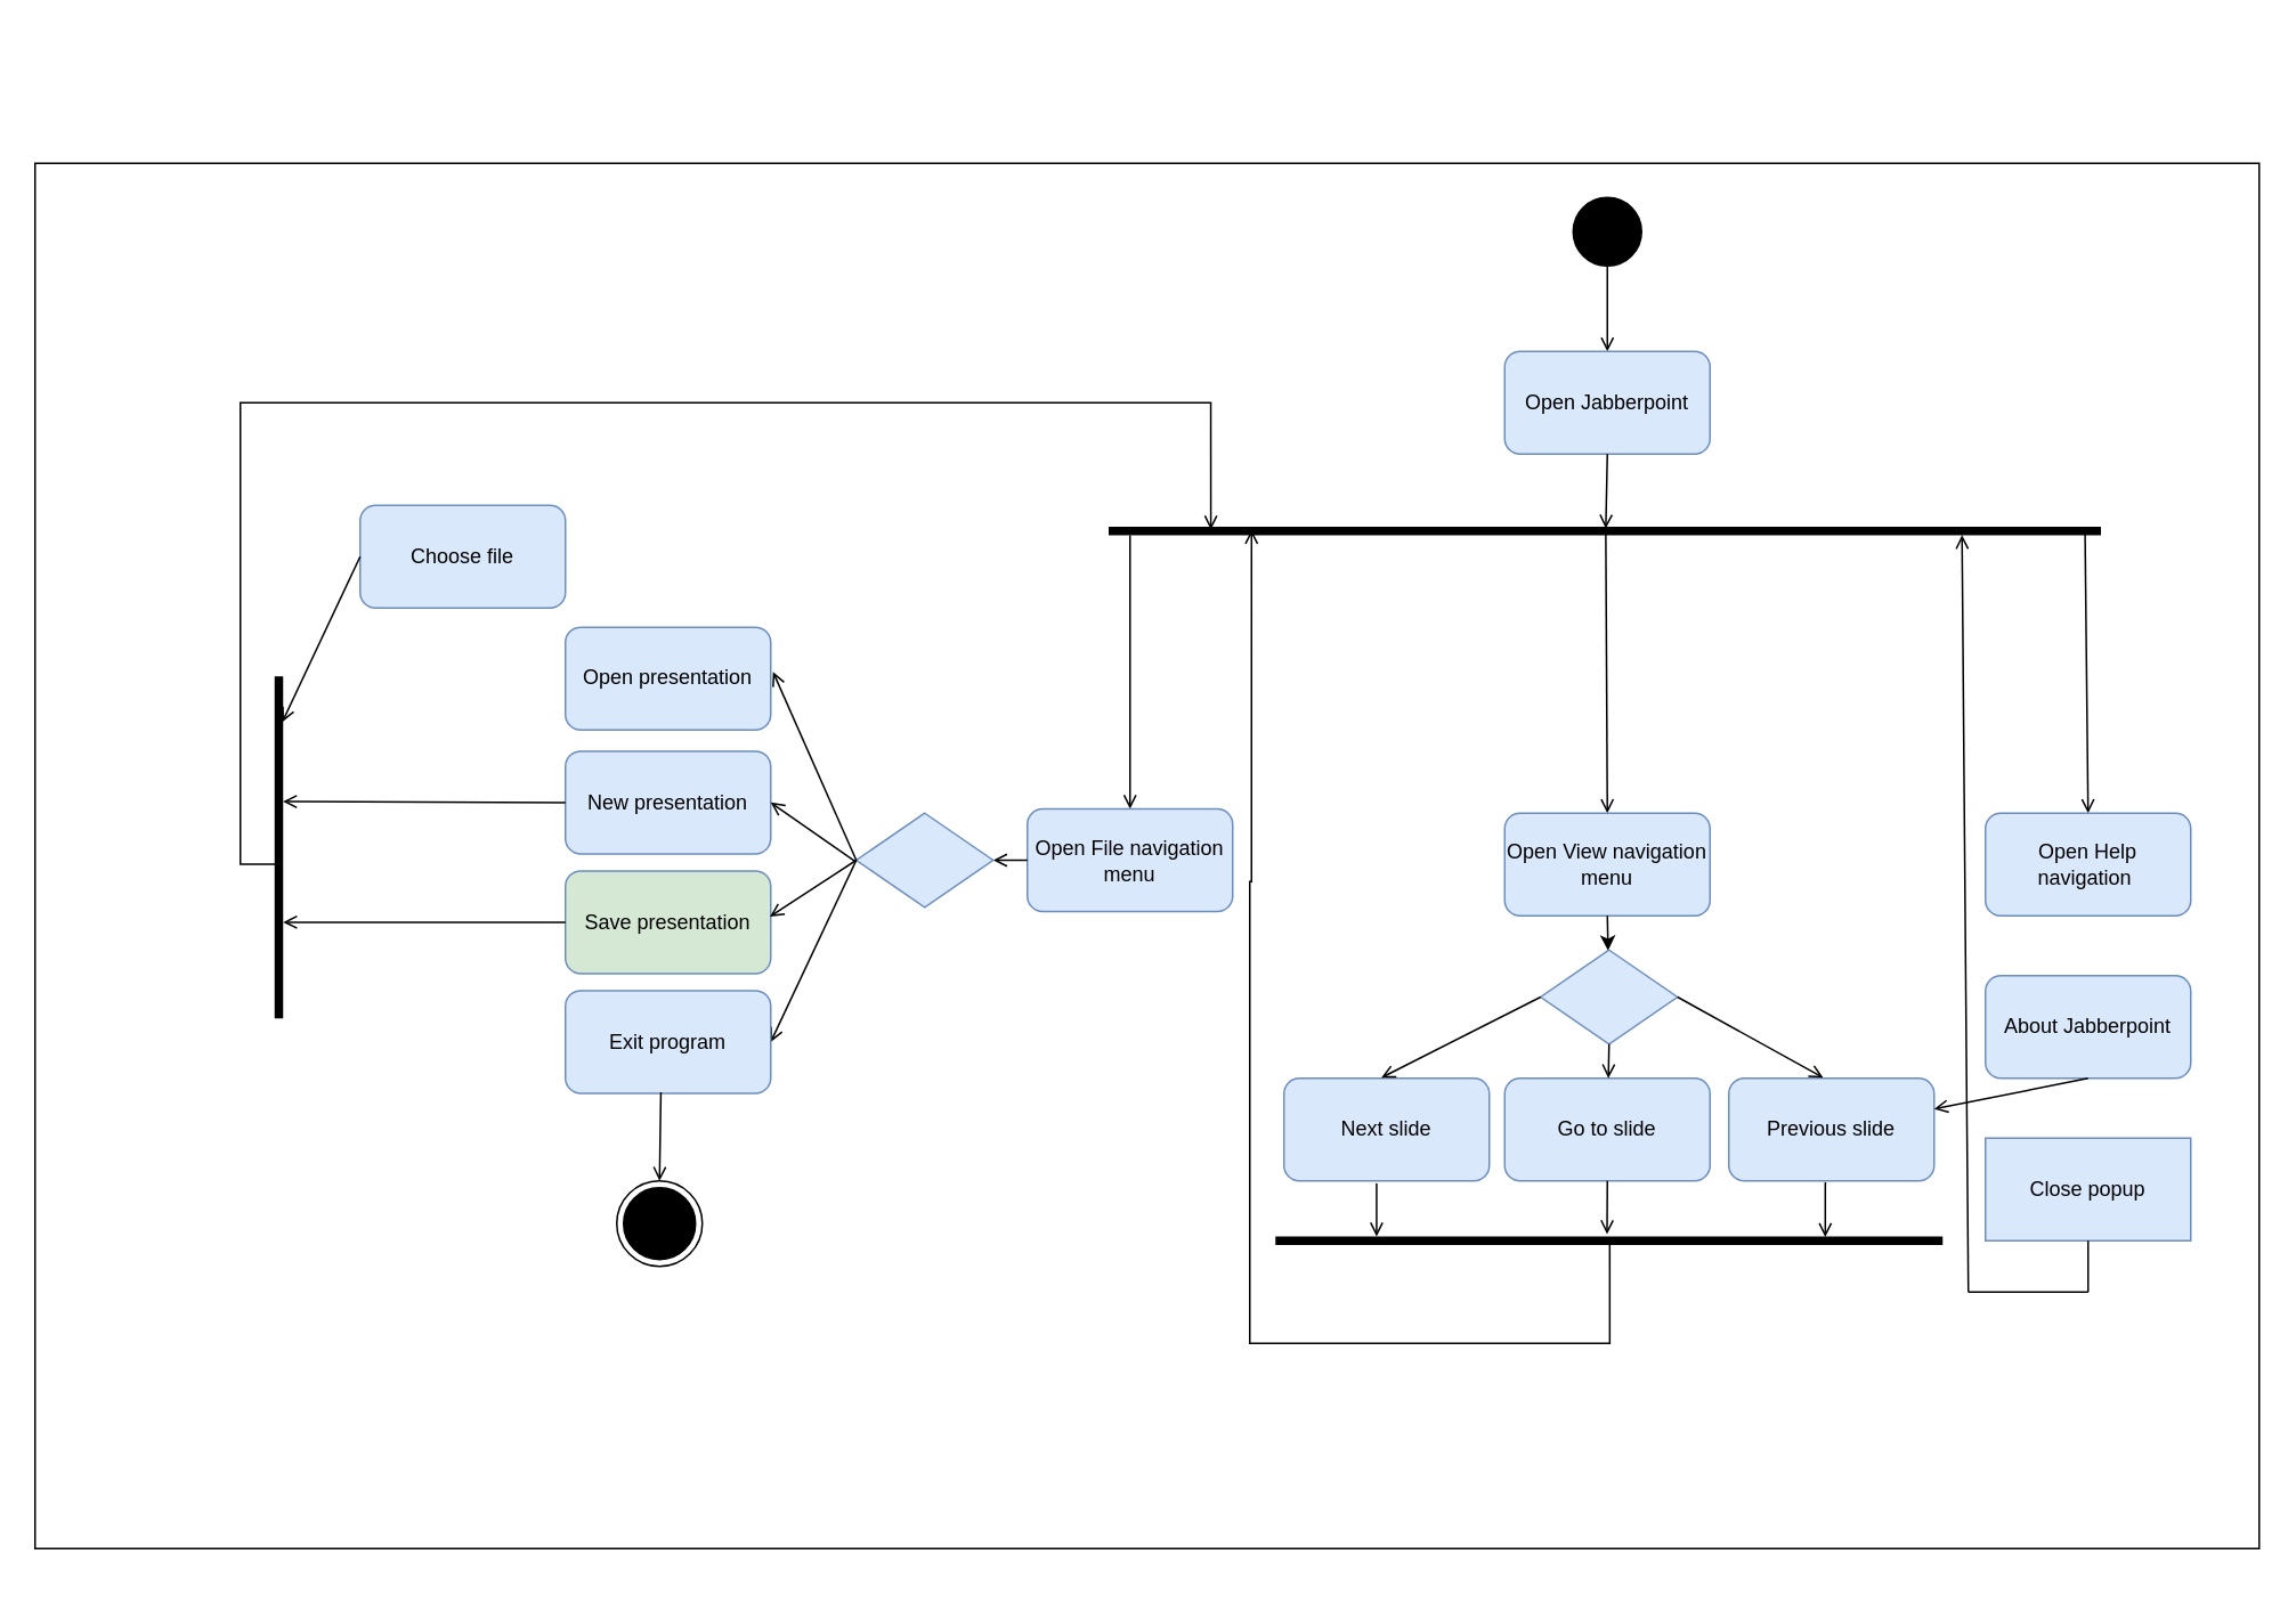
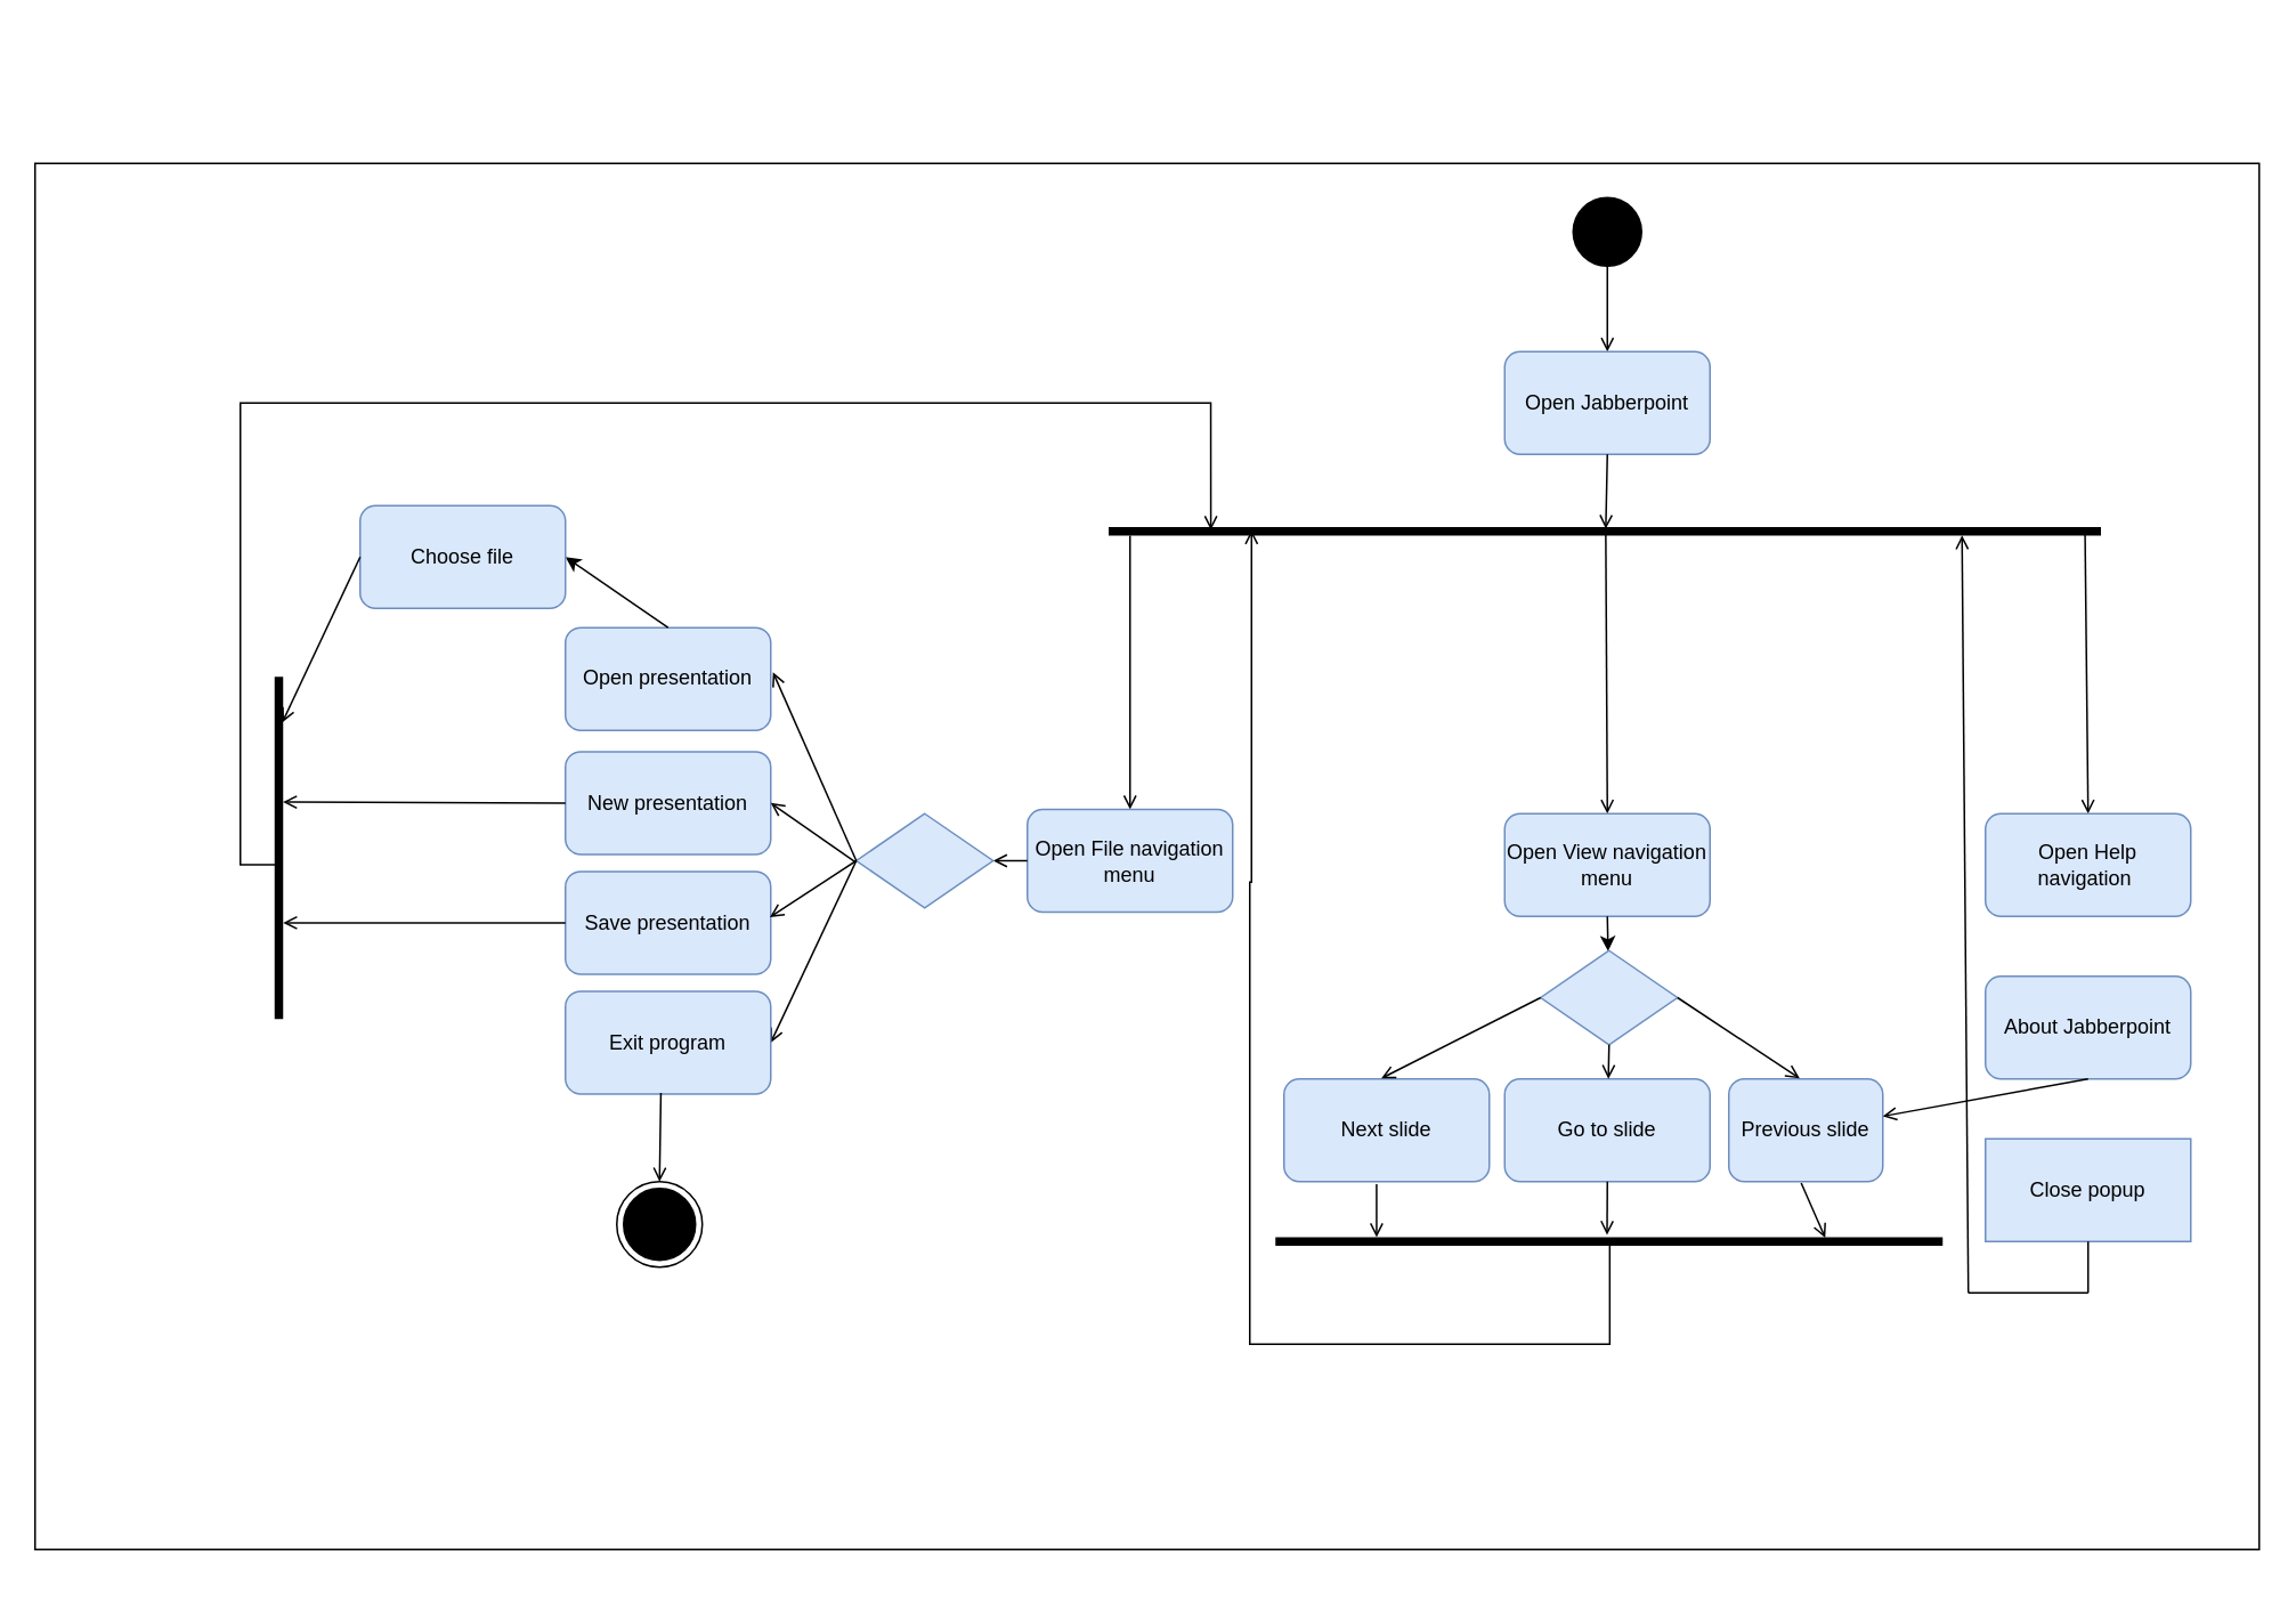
+ <mxCell id="26" value="" style="endArrow=classic;html=1;rounded=0;exitX=0.5;exitY=0;exitDx=0;exitDy=0;entryX=1;entryY=0.5;entryDx=0;entryDy=0;" parent="1" source="17" target="49" edge="1"><mxGeometry width="50" height="50" relative="1" as="geometry"><mxPoint x="260" y="445" as="sourcePoint" /><mxPoint x="310" y="395" as="targetPoint" /></mxGeometry></mxCell>
- <mxCell id="20" value="Save presentation" style="rounded=1;whiteSpace=wrap;html=1;fillColor=#d5e8d4;strokeColor=#6c8ebf;" parent="1" vertex="1"><mxGeometry x="330" y="508.75" width="120" height="60" as="geometry" /></mxCell>
+ <mxCell id="20" value="Save presentation" style="rounded=1;whiteSpace=wrap;html=1;fillColor=#dae8fc;strokeColor=#6c8ebf;" parent="1" vertex="1"><mxGeometry x="330" y="508.75" width="120" height="60" as="geometry" /></mxCell>
- <mxCell id="31" value="Previous slide" style="rounded=1;whiteSpace=wrap;html=1;fillColor=#dae8fc;strokeColor=#6c8ebf;" parent="1" vertex="1"><mxGeometry x="1010" y="630" width="120" height="60" as="geometry" /></mxCell>
+ <mxCell id="31" value="Previous slide" style="rounded=1;whiteSpace=wrap;html=1;fillColor=#dae8fc;strokeColor=#6c8ebf;" parent="1" vertex="1"><mxGeometry x="1010" y="630" width="90" height="60" as="geometry" /></mxCell>
